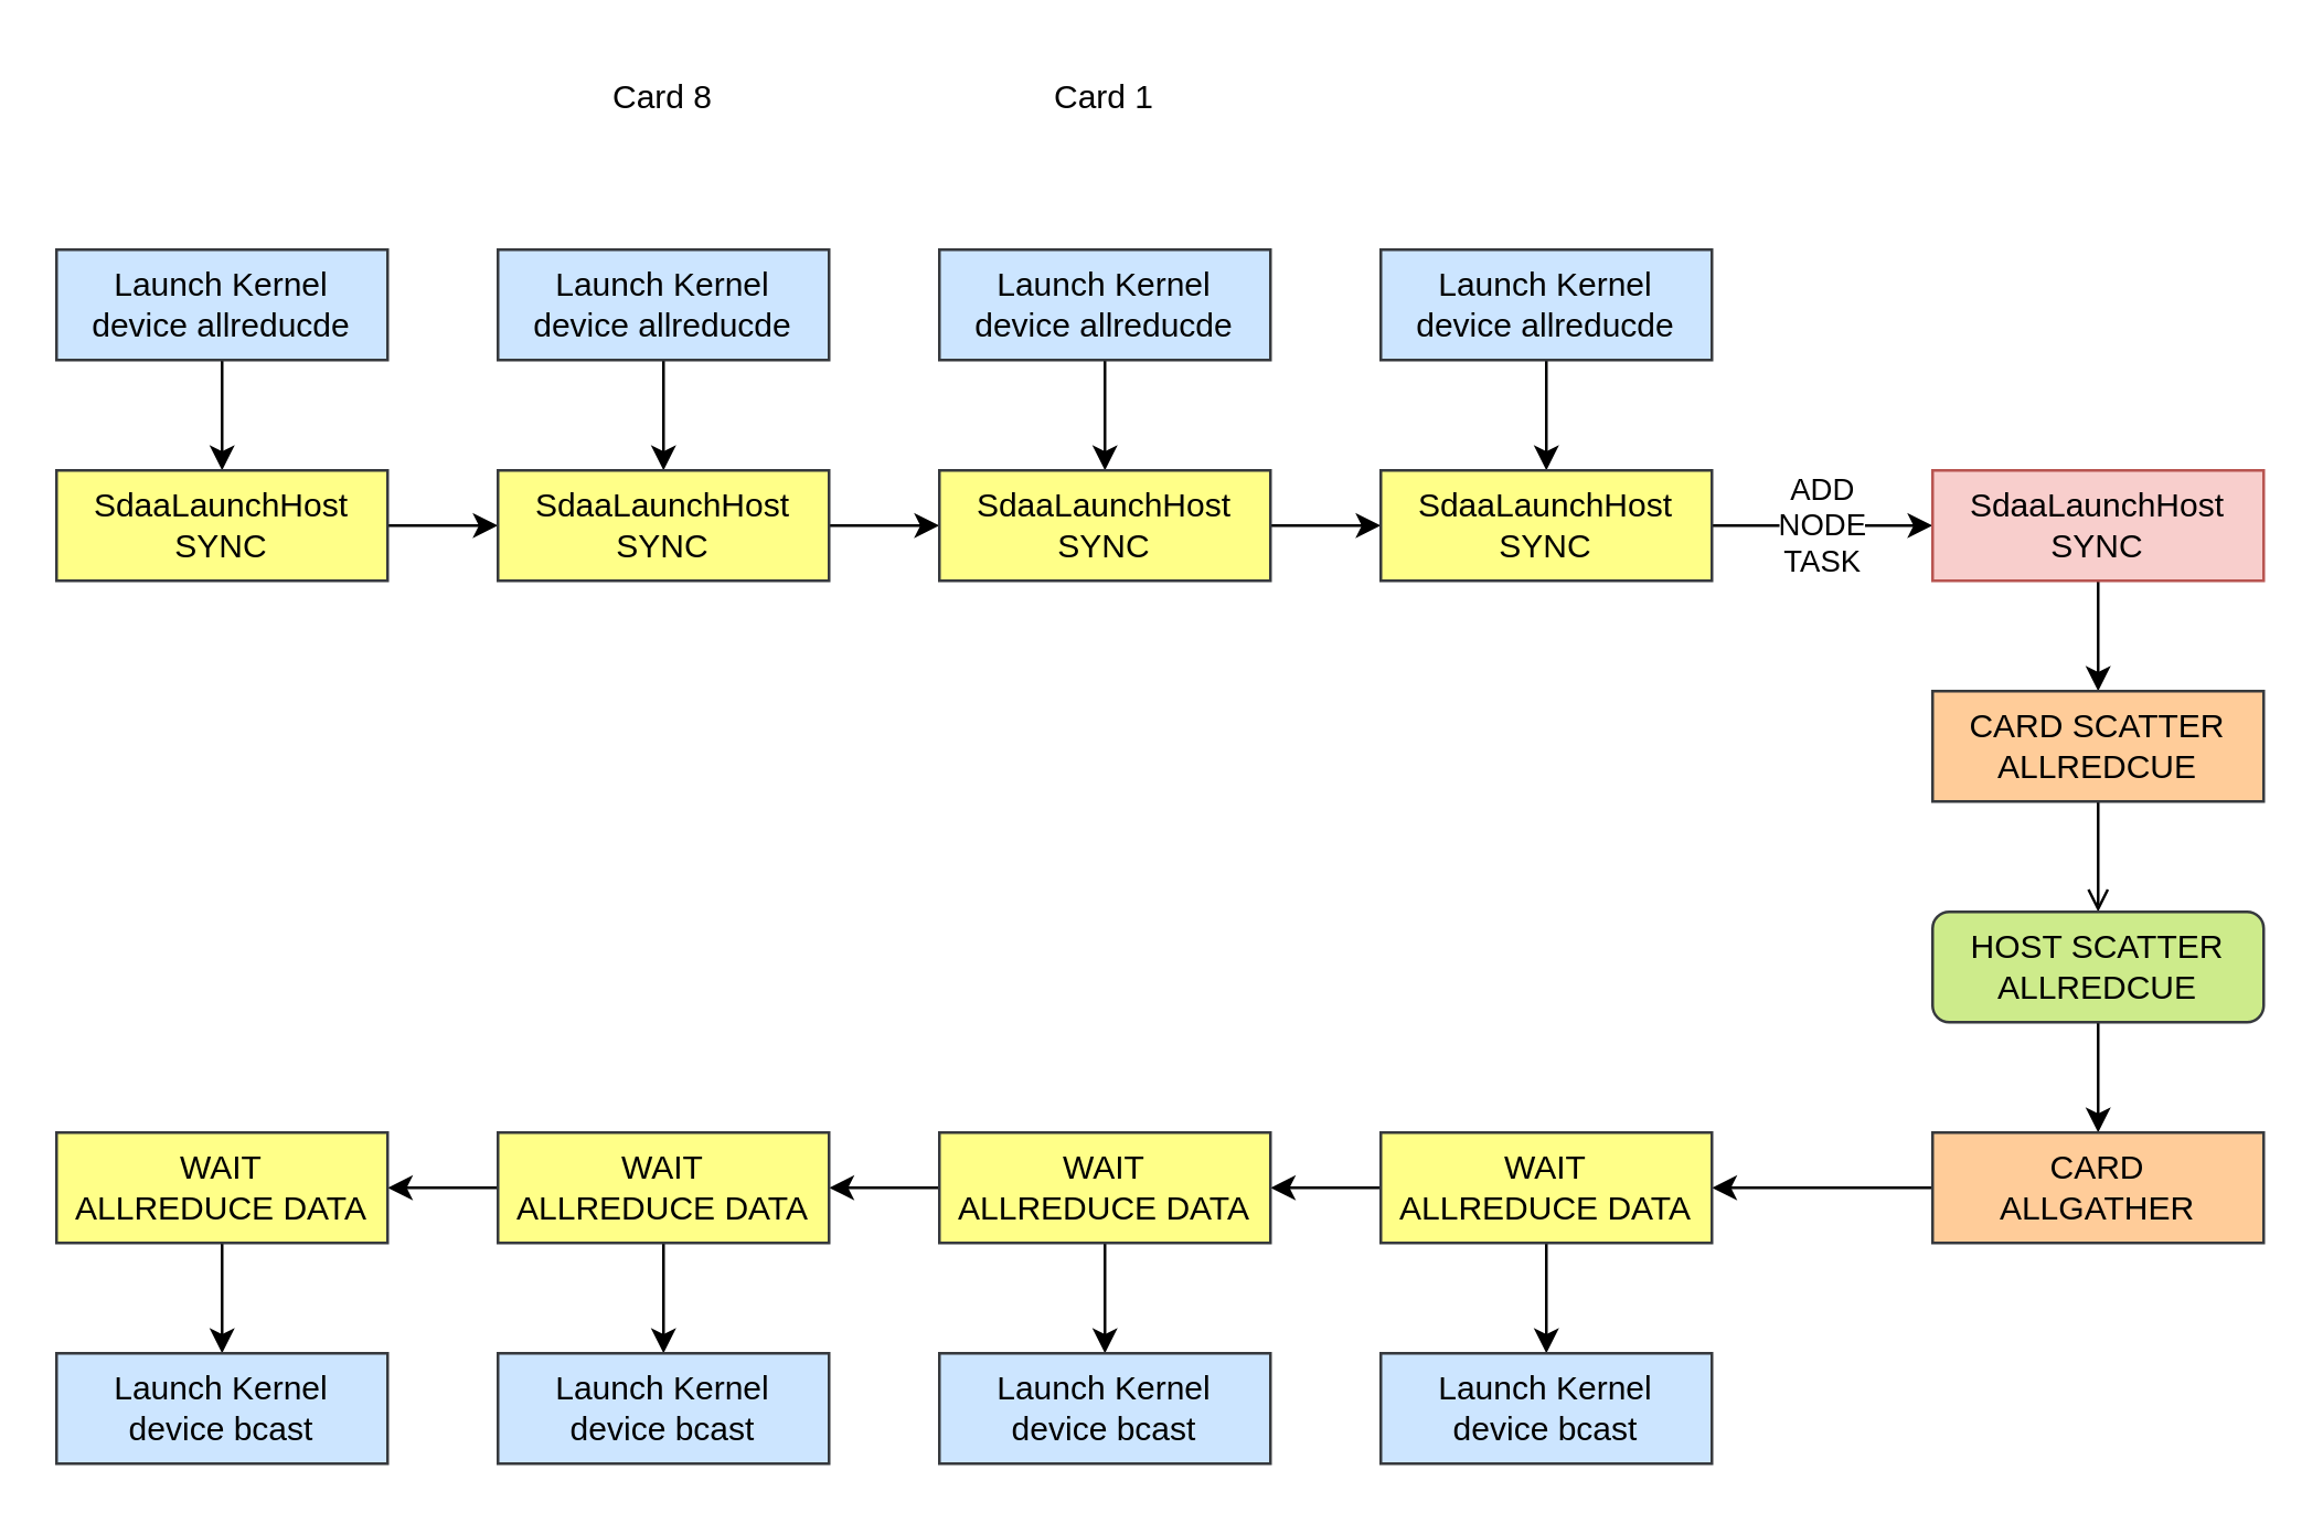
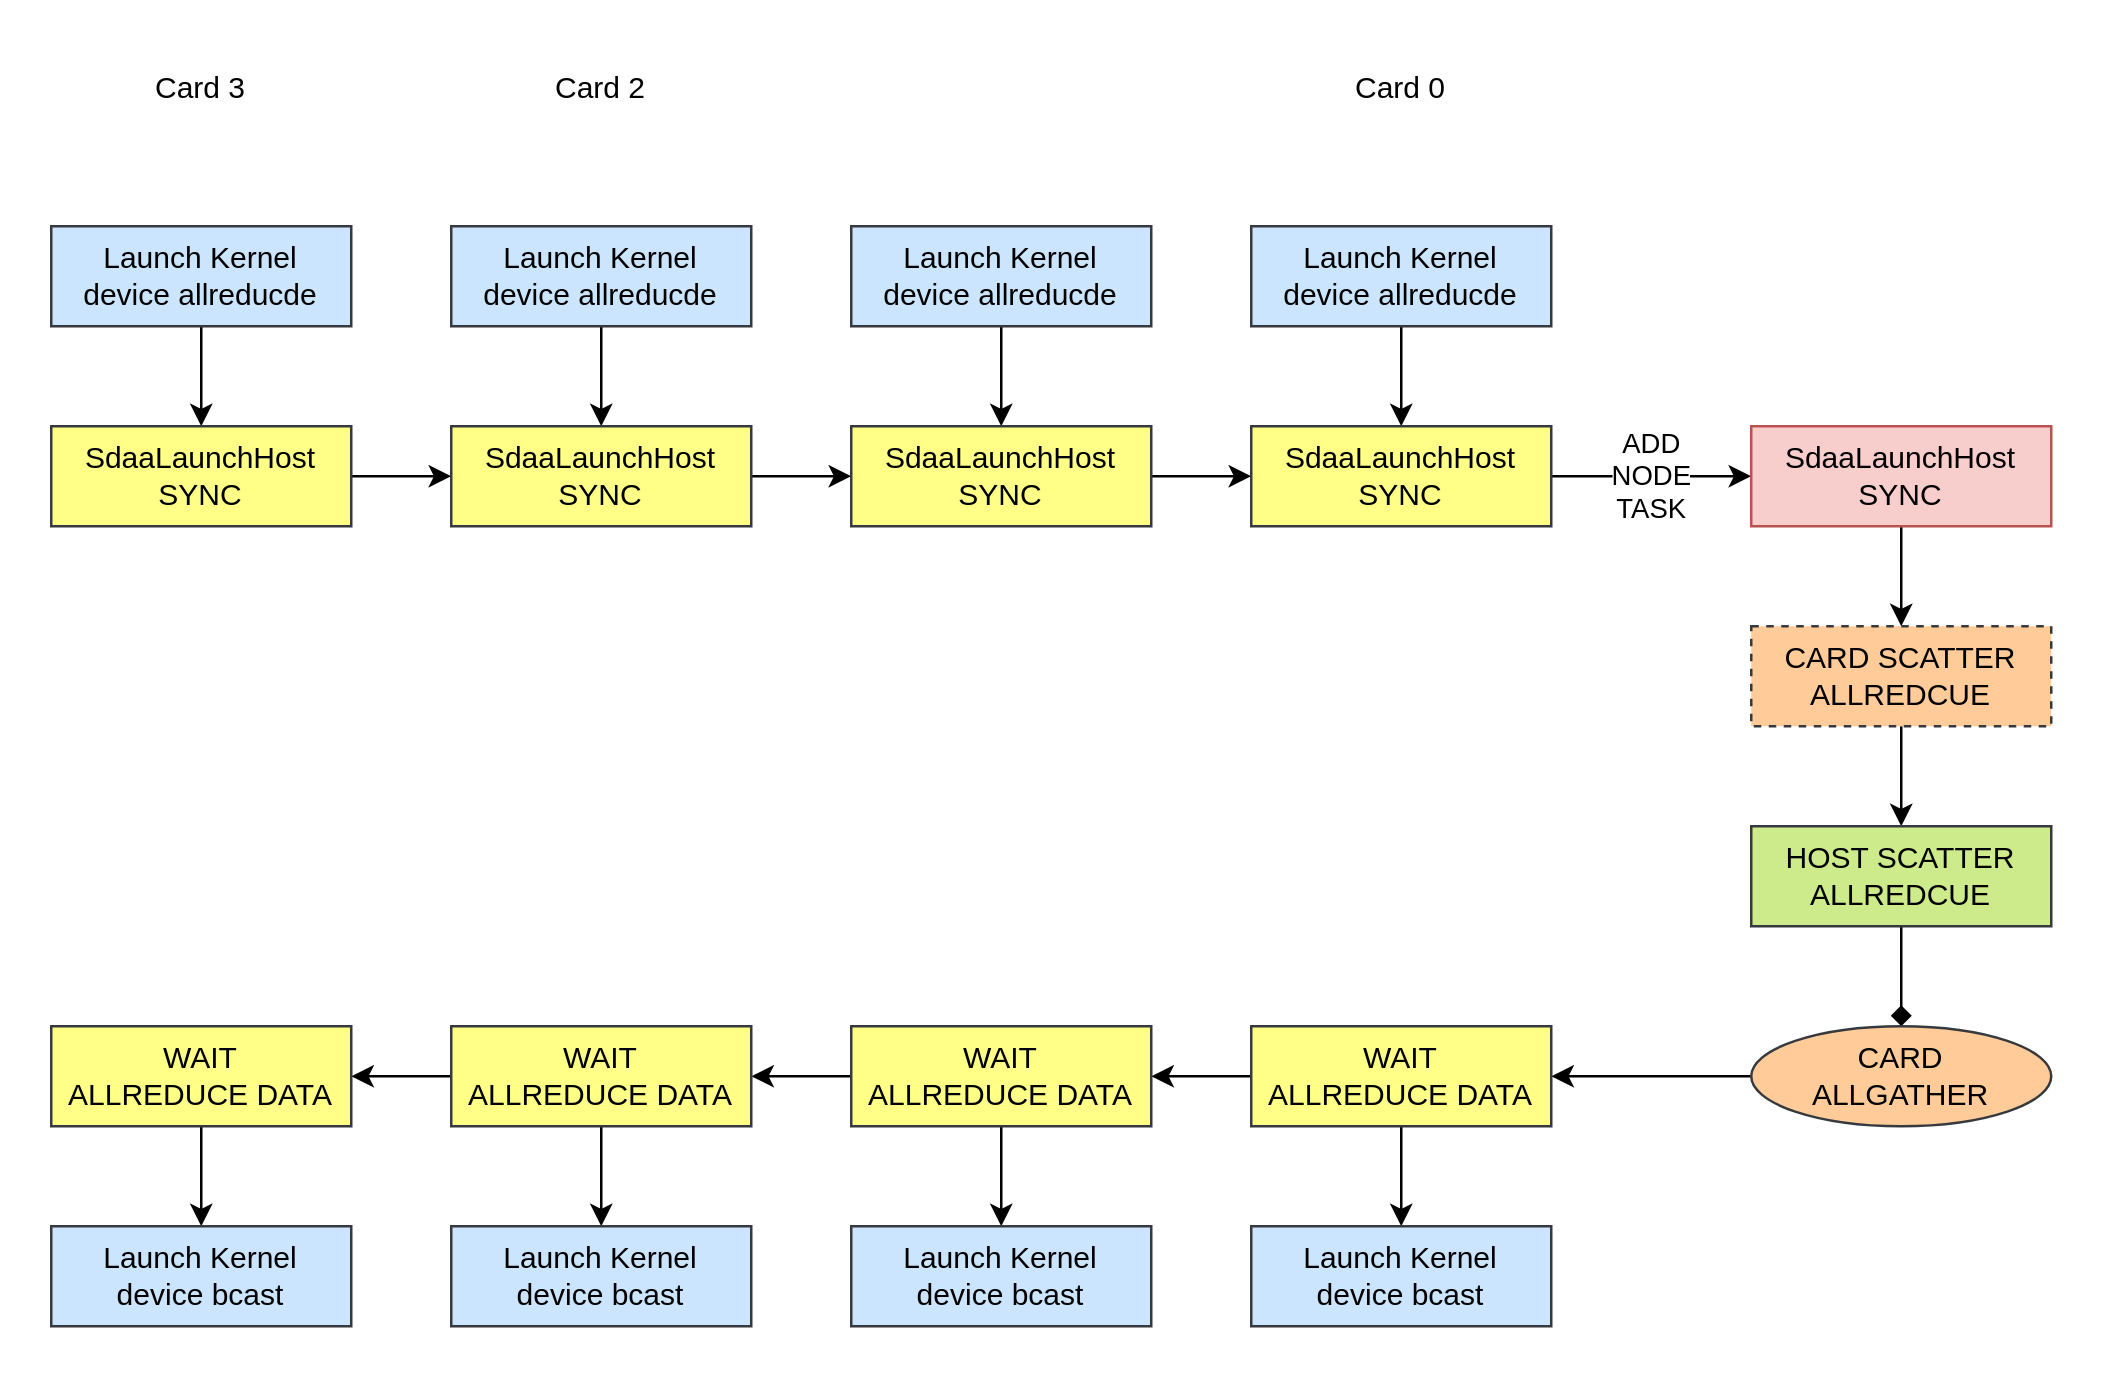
+ <mxCell id="6" value="Card 3" style="text;html=1;strokeColor=none;fillColor=none;align=center;verticalAlign=middle;whiteSpace=wrap;rounded=0;" vertex="1" parent="1"><mxGeometry x="50" y="20" width="60" height="30" as="geometry" /></mxCell>
- <mxCell id="11" value="Card 8" style="text;html=1;strokeColor=none;fillColor=none;align=center;verticalAlign=middle;whiteSpace=wrap;rounded=0;" vertex="1" parent="1"><mxGeometry x="210" y="20" width="60" height="30" as="geometry" /></mxCell>
+ <mxCell id="11" value="Card 2" style="text;html=1;strokeColor=none;fillColor=none;align=center;verticalAlign=middle;whiteSpace=wrap;rounded=0;" vertex="1" parent="1"><mxGeometry x="210" y="20" width="60" height="30" as="geometry" /></mxCell>
- <mxCell id="16" value="Card 1" style="text;html=1;strokeColor=none;fillColor=none;align=center;verticalAlign=middle;whiteSpace=wrap;rounded=0;" vertex="1" parent="1"><mxGeometry x="370" y="20" width="60" height="30" as="geometry" /></mxCell>
+ <mxCell id="21" value="Card 0" style="text;html=1;strokeColor=none;fillColor=none;align=center;verticalAlign=middle;whiteSpace=wrap;rounded=0;" vertex="1" parent="1"><mxGeometry x="530" y="20" width="60" height="30" as="geometry" /></mxCell>
- <mxCell id="25" value="CARD SCATTER ALLREDCUE" style="rounded=0;whiteSpace=wrap;html=1;fillColor=#ffcc99;strokeColor=#36393d;" vertex="1" parent="1"><mxGeometry x="700" y="250" width="120" height="40" as="geometry" /></mxCell>
+ <mxCell id="25" value="CARD SCATTER ALLREDCUE" style="rounded=0;whiteSpace=wrap;html=1;fillColor=#ffcc99;strokeColor=#36393d;dashed=1;" vertex="1" parent="1"><mxGeometry x="700" y="250" width="120" height="40" as="geometry" /></mxCell>
- <mxCell id="24" value="" style="edgeStyle=orthogonalEdgeStyle;rounded=0;orthogonalLoop=1;jettySize=auto;html=1;endArrow=open;" edge="1" parent="1" source="25" target="27"><mxGeometry relative="1" as="geometry" /></mxCell>
+ <mxCell id="24" value="" style="edgeStyle=orthogonalEdgeStyle;rounded=0;orthogonalLoop=1;jettySize=auto;html=1;" edge="1" parent="1" source="25" target="27"><mxGeometry relative="1" as="geometry" /></mxCell>
- <mxCell id="27" value="HOST SCATTER ALLREDCUE" style="whiteSpace=wrap;html=1;fillColor=#cdeb8b;strokeColor=#36393d;rounded=1;" vertex="1" parent="1"><mxGeometry x="700" y="330" width="120" height="40" as="geometry" /></mxCell>
+ <mxCell id="27" value="HOST SCATTER ALLREDCUE" style="rounded=0;whiteSpace=wrap;html=1;fillColor=#cdeb8b;strokeColor=#36393d;" vertex="1" parent="1"><mxGeometry x="700" y="330" width="120" height="40" as="geometry" /></mxCell>
- <mxCell id="26" value="" style="edgeStyle=orthogonalEdgeStyle;rounded=0;orthogonalLoop=1;jettySize=auto;html=1;" edge="1" parent="1" source="27" target="29"><mxGeometry relative="1" as="geometry" /></mxCell>
+ <mxCell id="26" value="" style="edgeStyle=orthogonalEdgeStyle;rounded=0;orthogonalLoop=1;jettySize=auto;html=1;endArrow=diamond;" edge="1" parent="1" source="27" target="29"><mxGeometry relative="1" as="geometry" /></mxCell>
- <mxCell id="29" value="CARD&lt;br&gt;ALLGATHER" style="rounded=0;whiteSpace=wrap;html=1;fillColor=#ffcc99;strokeColor=#36393d;" vertex="1" parent="1"><mxGeometry x="700" y="410" width="120" height="40" as="geometry" /></mxCell>
+ <mxCell id="29" value="CARD&lt;br&gt;ALLGATHER" style="ellipse;whiteSpace=wrap;html=1;fillColor=#ffcc99;strokeColor=#36393d;" vertex="1" parent="1"><mxGeometry x="700" y="410" width="120" height="40" as="geometry" /></mxCell>
